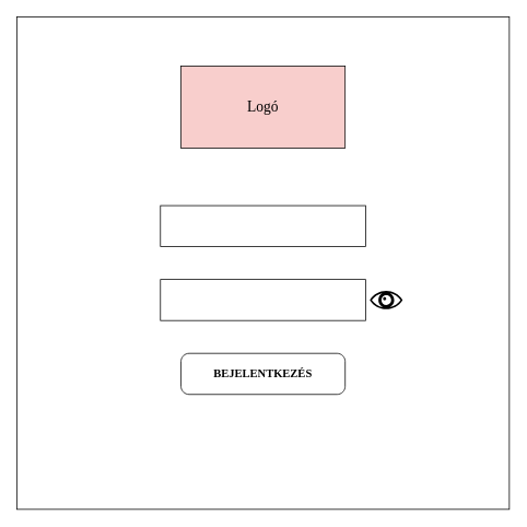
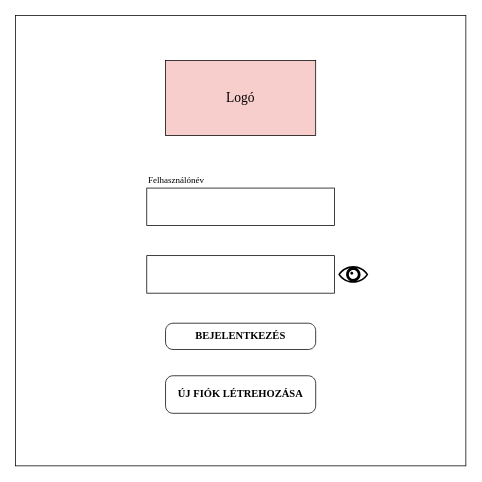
+ <mxCell id="5" value="Felhasználónév" style="text;html=1;strokeColor=none;fillColor=none;align=left;verticalAlign=middle;whiteSpace=wrap;rounded=0;fontFamily=Comic Sans MS;" parent="1" vertex="1"><mxGeometry x="195" y="230" width="105" height="20" as="geometry" /></mxCell>
- <mxCell id="8" value="BEJELENTKEZÉS" style="strokeWidth=1;shadow=0;dashed=0;align=center;html=1;shape=mxgraph.mockup.buttons.button;mainText=;buttonStyle=round;fontSize=14;fontStyle=1;fillColor=none;whiteSpace=wrap;fontFamily=Comic Sans MS;" parent="1" vertex="1"><mxGeometry x="220" y="430" width="200" height="50" as="geometry" /></mxCell>
+ <mxCell id="8" value="BEJELENTKEZÉS" style="strokeWidth=1;shadow=0;dashed=0;align=center;html=1;shape=mxgraph.mockup.buttons.button;mainText=;buttonStyle=round;fontSize=14;fontStyle=1;fillColor=none;whiteSpace=wrap;fontFamily=Comic Sans MS;" parent="1" vertex="1"><mxGeometry x="220" y="430" width="200" height="35" as="geometry" /></mxCell>
+ <mxCell id="9" value="ÚJ FIÓK LÉTREHOZÁSA" style="strokeWidth=1;shadow=0;dashed=0;align=center;html=1;shape=mxgraph.mockup.buttons.button;mainText=;buttonStyle=round;fontSize=14;fontStyle=1;fillColor=none;whiteSpace=wrap;fontFamily=Comic Sans MS;" parent="1" vertex="1"><mxGeometry x="220" y="500" width="200" height="50" as="geometry" /></mxCell>
